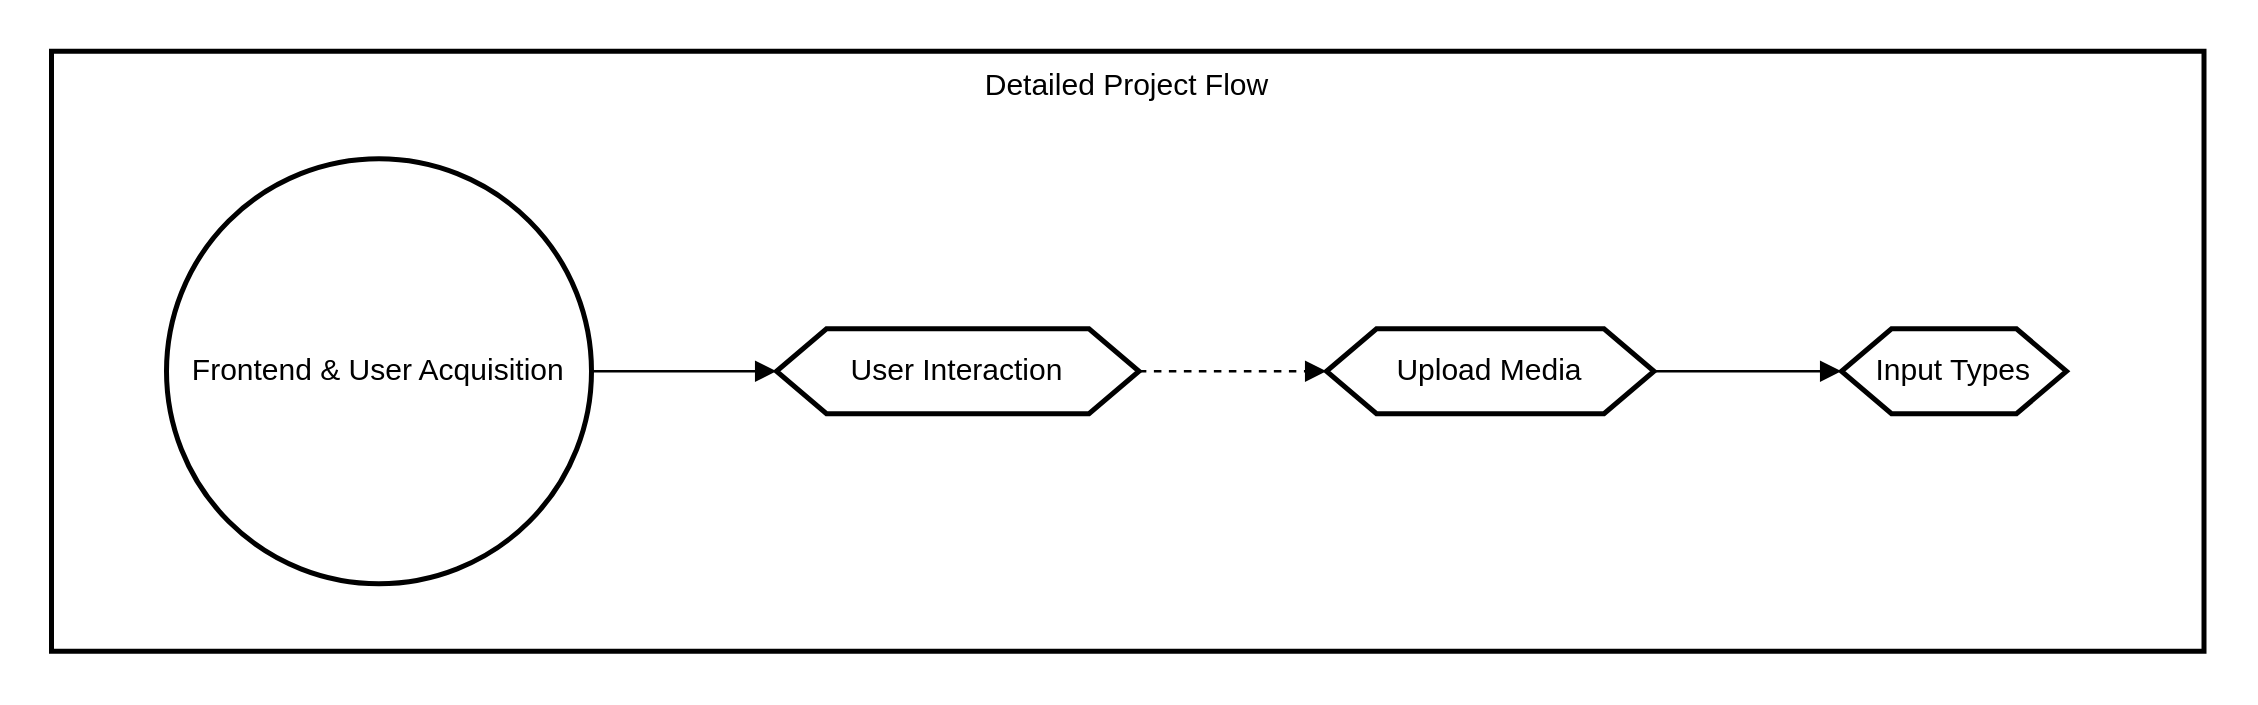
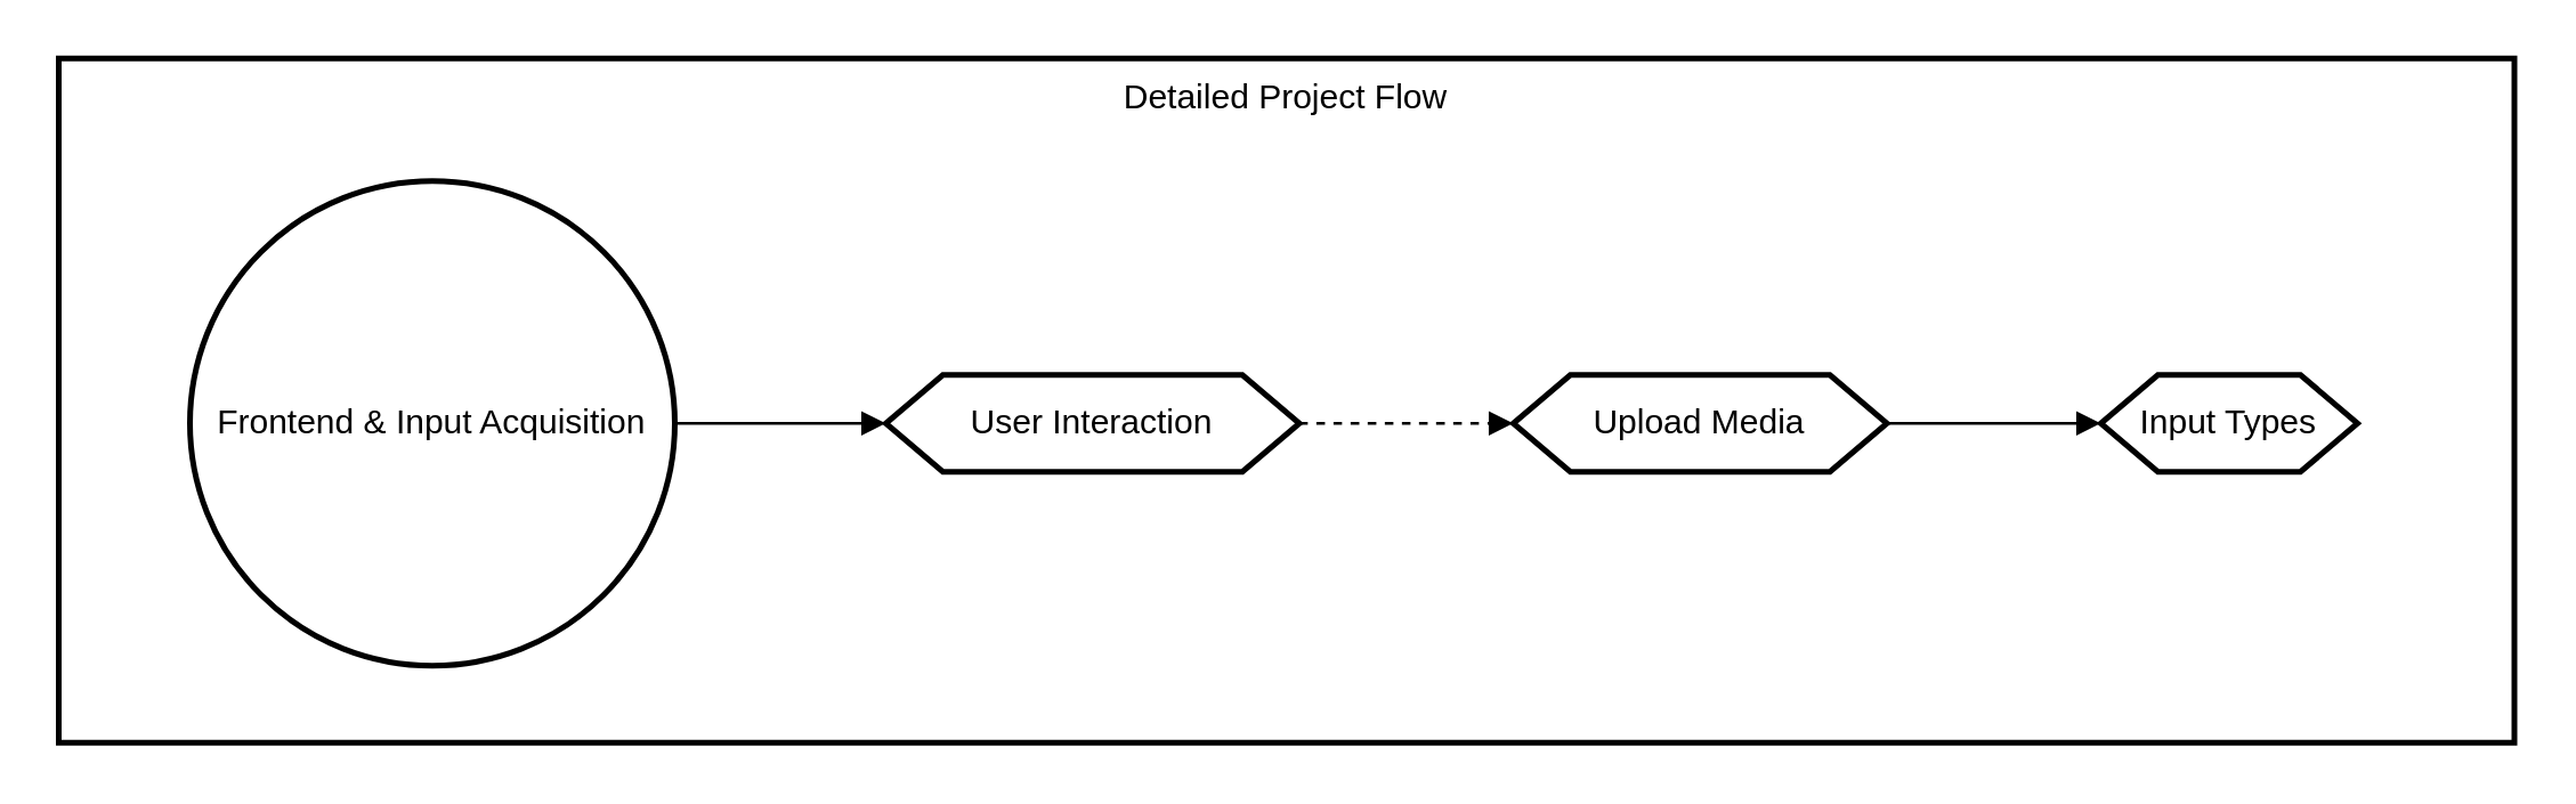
- <mxCell id="3" value="Frontend &amp; User Acquisition" style="ellipse;aspect=fixed;strokeWidth=2;whiteSpace=wrap;" vertex="1" parent="2"><mxGeometry x="46" y="43" width="170" height="170" as="geometry" /></mxCell>
+ <mxCell id="3" value="Frontend &amp; Input Acquisition" style="ellipse;aspect=fixed;strokeWidth=2;whiteSpace=wrap;" vertex="1" parent="2"><mxGeometry x="46" y="43" width="170" height="170" as="geometry" /></mxCell>
